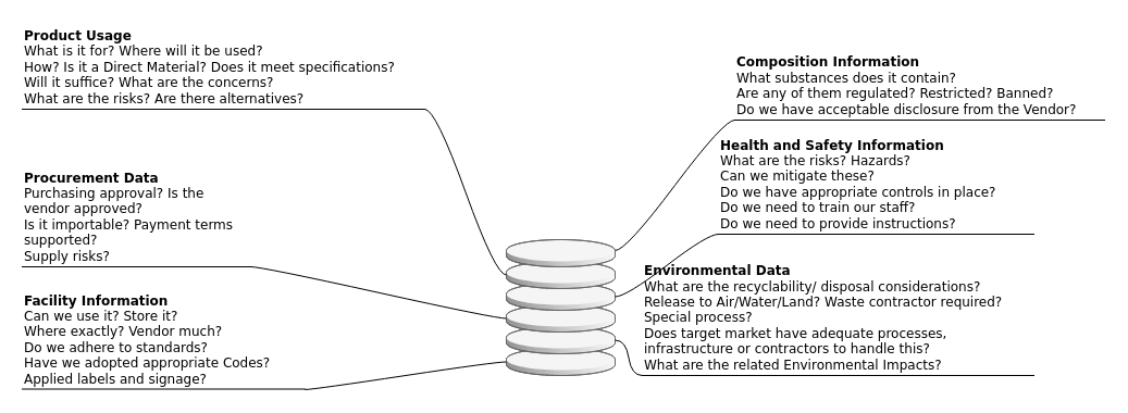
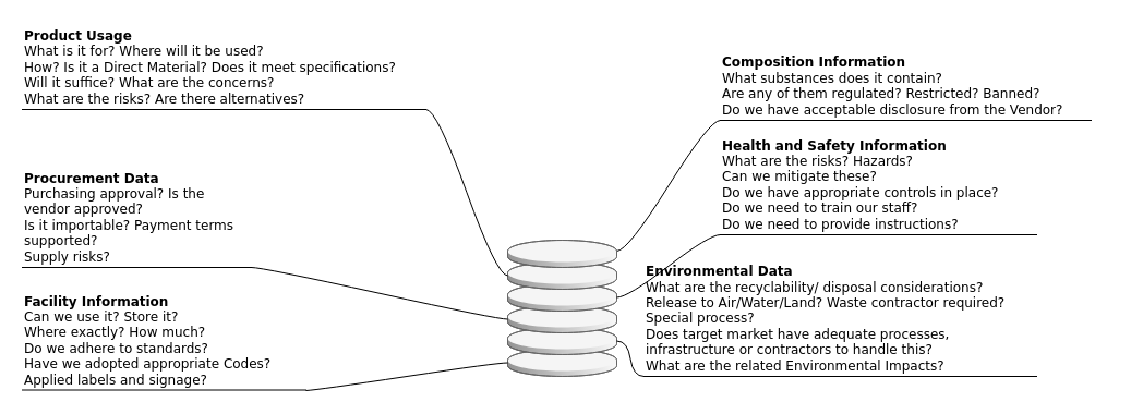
- <mxCell id="7" value="&lt;b&gt;Composition Information&lt;/b&gt;&lt;br&gt;What substances does it contain?&lt;br&gt;Are any of them regulated? Restricted? Banned?&lt;br&gt;Do we have acceptable disclosure from the Vendor?" style="whiteSpace=wrap;html=1;shape=partialRectangle;top=0;left=0;bottom=1;right=0;points=[[0,1],[1,1]];fillColor=none;align=left;verticalAlign=bottom;routingCenterY=0.5;snapToPoint=1;recursiveResize=0;autosize=1;treeFolding=1;treeMoving=1;newEdgeStyle={&quot;edgeStyle&quot;:&quot;entityRelationEdgeStyle&quot;,&quot;startArrow&quot;:&quot;none&quot;,&quot;endArrow&quot;:&quot;none&quot;,&quot;segment&quot;:10,&quot;curved&quot;:1};fontFamily=Dejavu Sans;" vertex="1" parent="1"><mxGeometry x="675" y="50" width="340" height="60" as="geometry" /></mxCell>
+ <mxCell id="7" value="&lt;b&gt;Composition Information&lt;/b&gt;&lt;br&gt;What substances does it contain?&lt;br&gt;Are any of them regulated? Restricted? Banned?&lt;br&gt;Do we have acceptable disclosure from the Vendor?" style="whiteSpace=wrap;html=1;shape=partialRectangle;top=0;left=0;bottom=1;right=0;points=[[0,1],[1,1]];fillColor=none;align=left;verticalAlign=bottom;routingCenterY=0.5;snapToPoint=1;recursiveResize=0;autosize=1;treeFolding=1;treeMoving=1;newEdgeStyle={&quot;edgeStyle&quot;:&quot;entityRelationEdgeStyle&quot;,&quot;startArrow&quot;:&quot;none&quot;,&quot;endArrow&quot;:&quot;none&quot;,&quot;segment&quot;:10,&quot;curved&quot;:1};fontFamily=Dejavu Sans;" vertex="1" parent="1"><mxGeometry x="660" y="50" width="340" height="60" as="geometry" /></mxCell>
- <mxCell id="18" value="&lt;b&gt;Facility Information&lt;/b&gt;&lt;br&gt;Can we use it? Store it?&lt;br&gt;Where exactly? Vendor much?&lt;br&gt;Do we adhere to standards?&lt;br&gt;Have we adopted appropriate Codes?&lt;br&gt;Applied labels and signage?" style="whiteSpace=wrap;html=1;shape=partialRectangle;top=0;left=0;bottom=1;right=0;points=[[0,1],[1,1]];fillColor=none;align=left;verticalAlign=bottom;routingCenterY=0.5;snapToPoint=1;recursiveResize=0;autosize=1;treeFolding=1;treeMoving=1;newEdgeStyle={&quot;edgeStyle&quot;:&quot;entityRelationEdgeStyle&quot;,&quot;startArrow&quot;:&quot;none&quot;,&quot;endArrow&quot;:&quot;none&quot;,&quot;segment&quot;:10,&quot;curved&quot;:1};fontFamily=Dejavu Sans;" vertex="1" parent="1"><mxGeometry x="20" y="267.5" width="260" height="90" as="geometry" /></mxCell>
+ <mxCell id="18" value="&lt;b&gt;Facility Information&lt;/b&gt;&lt;br&gt;Can we use it? Store it?&lt;br&gt;Where exactly? How much?&lt;br&gt;Do we adhere to standards?&lt;br&gt;Have we adopted appropriate Codes?&lt;br&gt;Applied labels and signage?" style="whiteSpace=wrap;html=1;shape=partialRectangle;top=0;left=0;bottom=1;right=0;points=[[0,1],[1,1]];fillColor=none;align=left;verticalAlign=bottom;routingCenterY=0.5;snapToPoint=1;recursiveResize=0;autosize=1;treeFolding=1;treeMoving=1;newEdgeStyle={&quot;edgeStyle&quot;:&quot;entityRelationEdgeStyle&quot;,&quot;startArrow&quot;:&quot;none&quot;,&quot;endArrow&quot;:&quot;none&quot;,&quot;segment&quot;:10,&quot;curved&quot;:1};fontFamily=Dejavu Sans;" vertex="1" parent="1"><mxGeometry x="20" y="267.5" width="260" height="90" as="geometry" /></mxCell>
